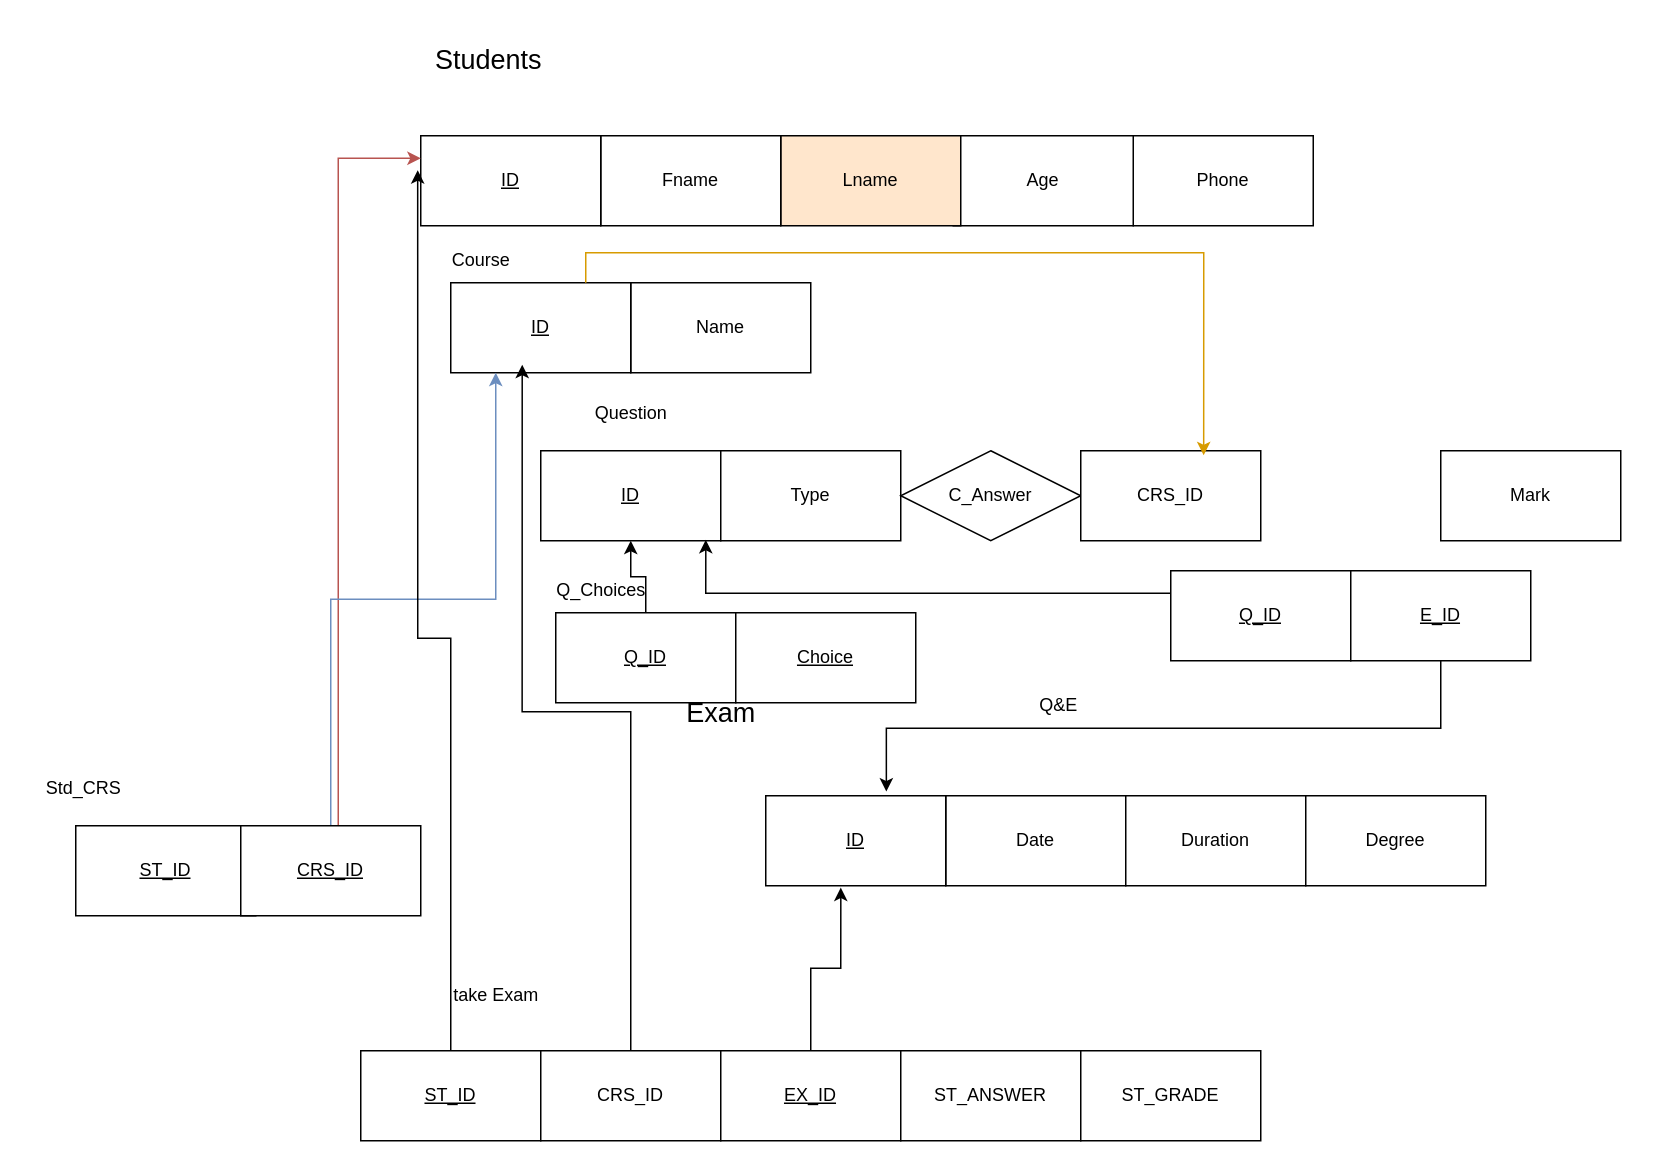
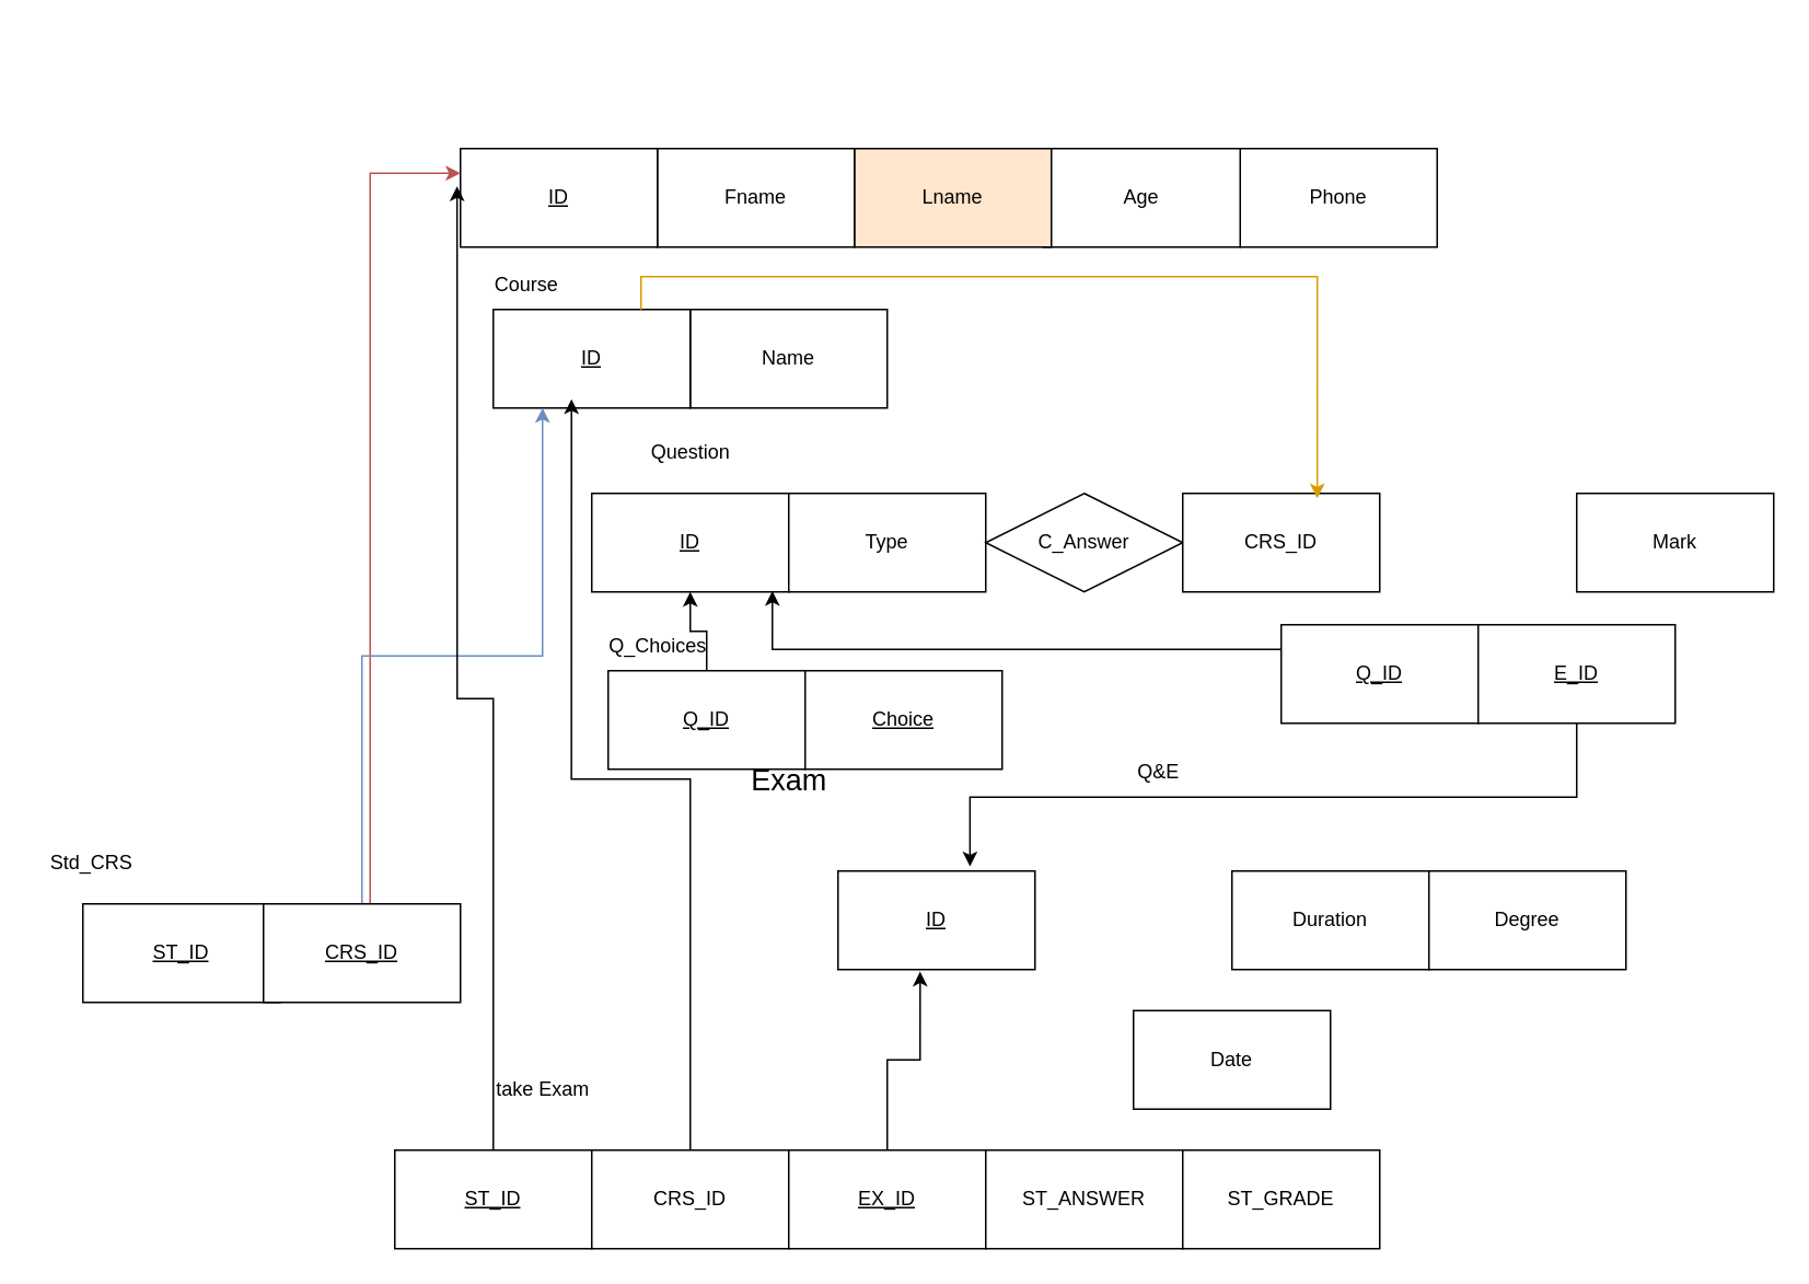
- <mxCell id="2" value="&lt;font style=&quot;font-size: 18px;&quot;&gt;Students&lt;/font&gt;" style="text;html=1;align=center;verticalAlign=middle;resizable=0;points=[];autosize=1;strokeColor=none;fillColor=none;" vertex="1" parent="1"><mxGeometry x="280" y="20" width="90" height="40" as="geometry" /></mxCell>
- <mxCell id="15" value="Date" style="rounded=0;whiteSpace=wrap;html=1;" vertex="1" parent="1"><mxGeometry x="630" y="530" width="120" height="60" as="geometry" /></mxCell>
+ <mxCell id="15" value="Date" style="rounded=0;whiteSpace=wrap;html=1;" vertex="1" parent="1"><mxGeometry x="690" y="615" width="120" height="60" as="geometry" /></mxCell>
